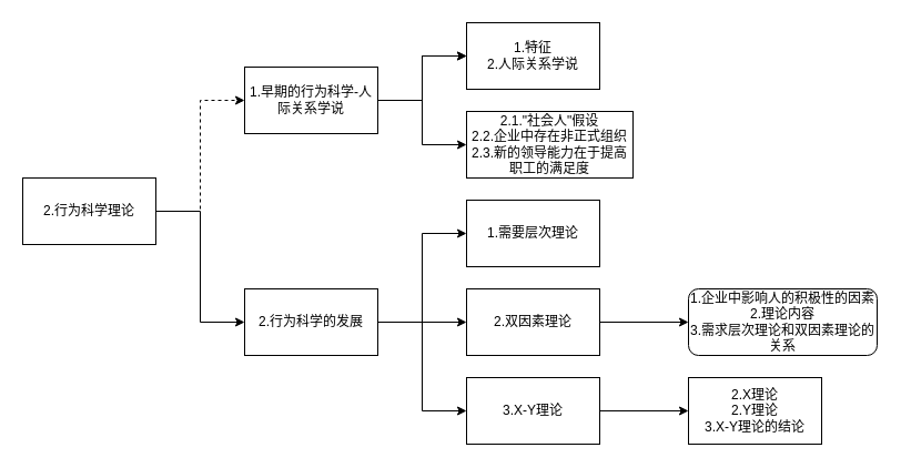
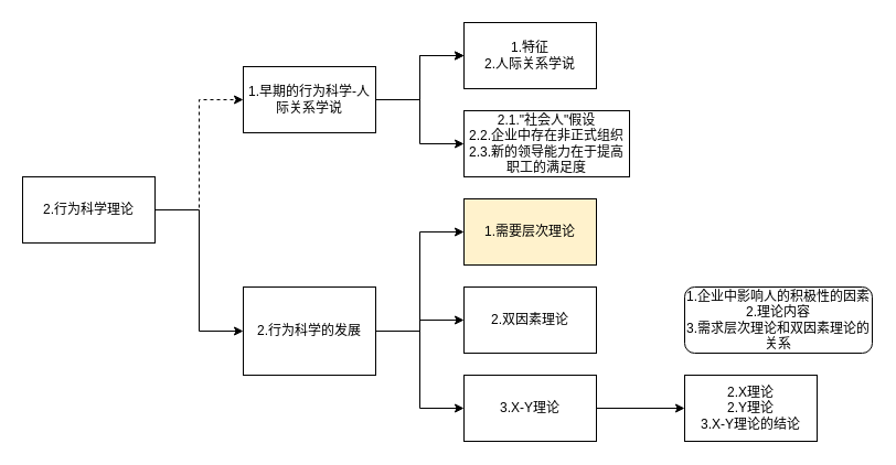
- <mxCell id="15" value="&lt;div&gt;1.需要层次理论&lt;/div&gt;" style="whiteSpace=wrap;html=1;rounded=0;" parent="1" vertex="1"><mxGeometry x="420" y="180" width="120" height="60" as="geometry" /></mxCell>
+ <mxCell id="15" value="&lt;div&gt;1.需要层次理论&lt;/div&gt;" style="whiteSpace=wrap;html=1;rounded=0;fillColor=#fff2cc;" parent="1" vertex="1"><mxGeometry x="420" y="180" width="120" height="60" as="geometry" /></mxCell>
- <mxCell id="12" value="&lt;div&gt;2.行为科学的发展&lt;/div&gt;" style="whiteSpace=wrap;html=1;rounded=0;" parent="1" vertex="1"><mxGeometry x="220" y="260" width="120" height="60" as="geometry" /></mxCell>
+ <mxCell id="12" value="&lt;div&gt;2.行为科学的发展&lt;/div&gt;" style="whiteSpace=wrap;html=1;rounded=0;" parent="1" vertex="1"><mxGeometry x="220" y="260" width="120" height="80" as="geometry" /></mxCell>
- <mxCell id="16" style="edgeStyle=orthogonalEdgeStyle;rounded=0;orthogonalLoop=1;jettySize=auto;html=1;entryX=0;entryY=0.5;entryDx=0;entryDy=0;" parent="1" source="17" target="20" edge="1"><mxGeometry relative="1" as="geometry"><mxPoint x="660" y="280" as="targetPoint" /></mxGeometry></mxCell>
